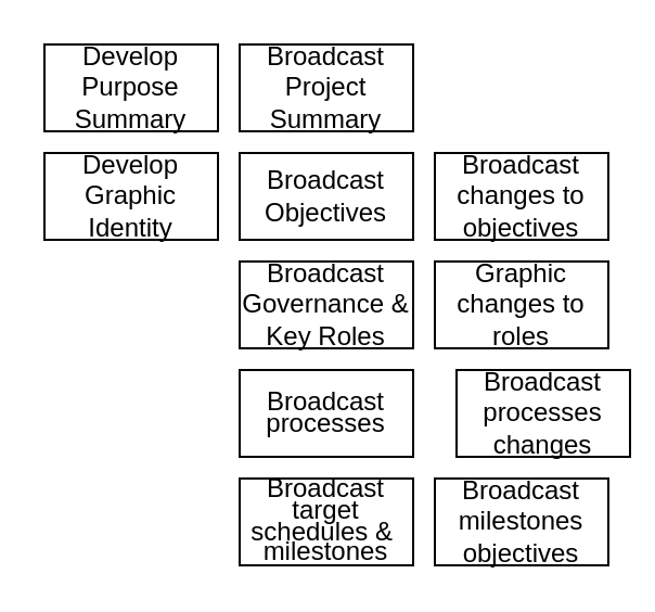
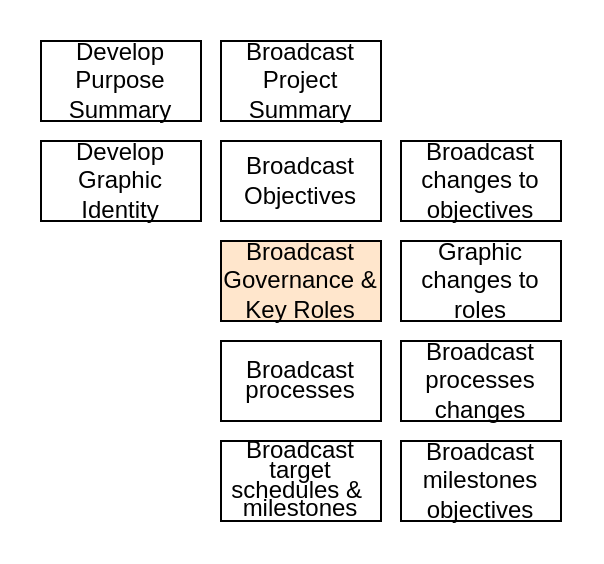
- <mxCell id="3" value="Broadcast&lt;br&gt;Governance &amp;amp; Key Roles" style="rounded=0;whiteSpace=wrap;html=1;" vertex="1" parent="1"><mxGeometry x="110" y="120" width="80" height="40" as="geometry" /></mxCell>
+ <mxCell id="3" value="Broadcast&lt;br&gt;Governance &amp;amp; Key Roles" style="rounded=0;whiteSpace=wrap;html=1;fillColor=#ffe6cc;" vertex="1" parent="1"><mxGeometry x="110" y="120" width="80" height="40" as="geometry" /></mxCell>
- <mxCell id="7" value="Broadcast&lt;br&gt;processes changes" style="rounded=0;whiteSpace=wrap;html=1;" vertex="1" parent="1"><mxGeometry x="210" y="170" width="80" height="40" as="geometry" /></mxCell>
+ <mxCell id="7" value="Broadcast&lt;br&gt;processes changes" style="rounded=0;whiteSpace=wrap;html=1;" vertex="1" parent="1"><mxGeometry x="200" y="170" width="80" height="40" as="geometry" /></mxCell>
